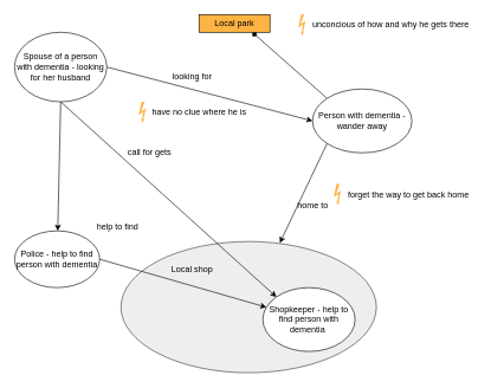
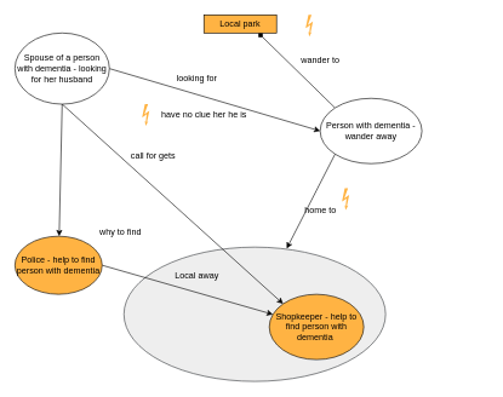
- <mxCell id="24" value="unconcious of how and why he gets there" style="text;html=1;align=center;verticalAlign=middle;resizable=0;points=[];autosize=1;strokeColor=none;fillColor=none;" vertex="1" parent="1"><mxGeometry x="430" y="20" width="240" height="30" as="geometry" /></mxCell>
+ <mxCell id="12" value="wander to" style="text;html=1;align=center;verticalAlign=middle;resizable=0;points=[];autosize=1;strokeColor=none;fillColor=none;" vertex="1" parent="1"><mxGeometry x="400" y="68" width="80" height="30" as="geometry" /></mxCell>
- <mxCell id="18" value="have no clue where he is" style="text;html=1;align=center;verticalAlign=middle;resizable=0;points=[];autosize=1;strokeColor=none;fillColor=none;" vertex="1" parent="1"><mxGeometry x="200" y="143" width="160" height="30" as="geometry" /></mxCell>
+ <mxCell id="18" value="have no clue her he is" style="text;html=1;align=center;verticalAlign=middle;resizable=0;points=[];autosize=1;strokeColor=none;fillColor=none;" vertex="1" parent="1"><mxGeometry x="200" y="143" width="160" height="30" as="geometry" /></mxCell>
- <mxCell id="4" value="Person with dementia - wander away" style="ellipse;whiteSpace=wrap;html=1;" vertex="1" parent="1"><mxGeometry x="440" y="125" width="140" height="90" as="geometry" /></mxCell>
+ <mxCell id="4" value="Person with dementia - wander away" style="ellipse;whiteSpace=wrap;html=1;" vertex="1" parent="1"><mxGeometry x="440" y="135" width="140" height="90" as="geometry" /></mxCell>
- <mxCell id="14" value="forget the way to get back home" style="text;html=1;align=center;verticalAlign=middle;resizable=0;points=[];autosize=1;strokeColor=none;fillColor=none;" vertex="1" parent="1"><mxGeometry x="480" y="259" width="190" height="30" as="geometry" /></mxCell>
- <mxCell id="22" value="help to find" style="text;html=1;align=center;verticalAlign=middle;resizable=0;points=[];autosize=1;strokeColor=none;fillColor=none;" vertex="1" parent="1"><mxGeometry x="125" y="305" width="80" height="30" as="geometry" /></mxCell>
+ <mxCell id="22" value="why to find" style="text;html=1;align=center;verticalAlign=middle;resizable=0;points=[];autosize=1;strokeColor=none;fillColor=none;" vertex="1" parent="1"><mxGeometry x="125" y="305" width="80" height="30" as="geometry" /></mxCell>
- <mxCell id="21" value="Police - help to find person with dementia" style="ellipse;whiteSpace=wrap;html=1;" vertex="1" parent="1"><mxGeometry x="20" y="325" width="120" height="80" as="geometry" /></mxCell>
+ <mxCell id="21" value="Police - help to find person with dementia" style="ellipse;whiteSpace=wrap;html=1;fillColor=#ffb343;" vertex="1" parent="1"><mxGeometry x="20" y="325" width="120" height="80" as="geometry" /></mxCell>
- <mxCell id="5" value="Local shop" style="text;html=1;align=center;verticalAlign=middle;resizable=0;points=[];autosize=1;strokeColor=none;fillColor=none;" vertex="1" parent="1"><mxGeometry x="230" y="365" width="80" height="30" as="geometry" /></mxCell>
+ <mxCell id="5" value="Local away" style="text;html=1;align=center;verticalAlign=middle;resizable=0;points=[];autosize=1;strokeColor=none;fillColor=none;" vertex="1" parent="1"><mxGeometry x="230" y="365" width="80" height="30" as="geometry" /></mxCell>
- <mxCell id="10" value="Shopkeeper - help to find person with dementia&amp;nbsp;" style="ellipse;whiteSpace=wrap;html=1;" vertex="1" parent="1"><mxGeometry x="370" y="405" width="130" height="90" as="geometry" /></mxCell>
+ <mxCell id="10" value="Shopkeeper - help to find person with dementia&amp;nbsp;" style="ellipse;whiteSpace=wrap;html=1;fillColor=#ffb343;" vertex="1" parent="1"><mxGeometry x="370" y="405" width="130" height="90" as="geometry" /></mxCell>
